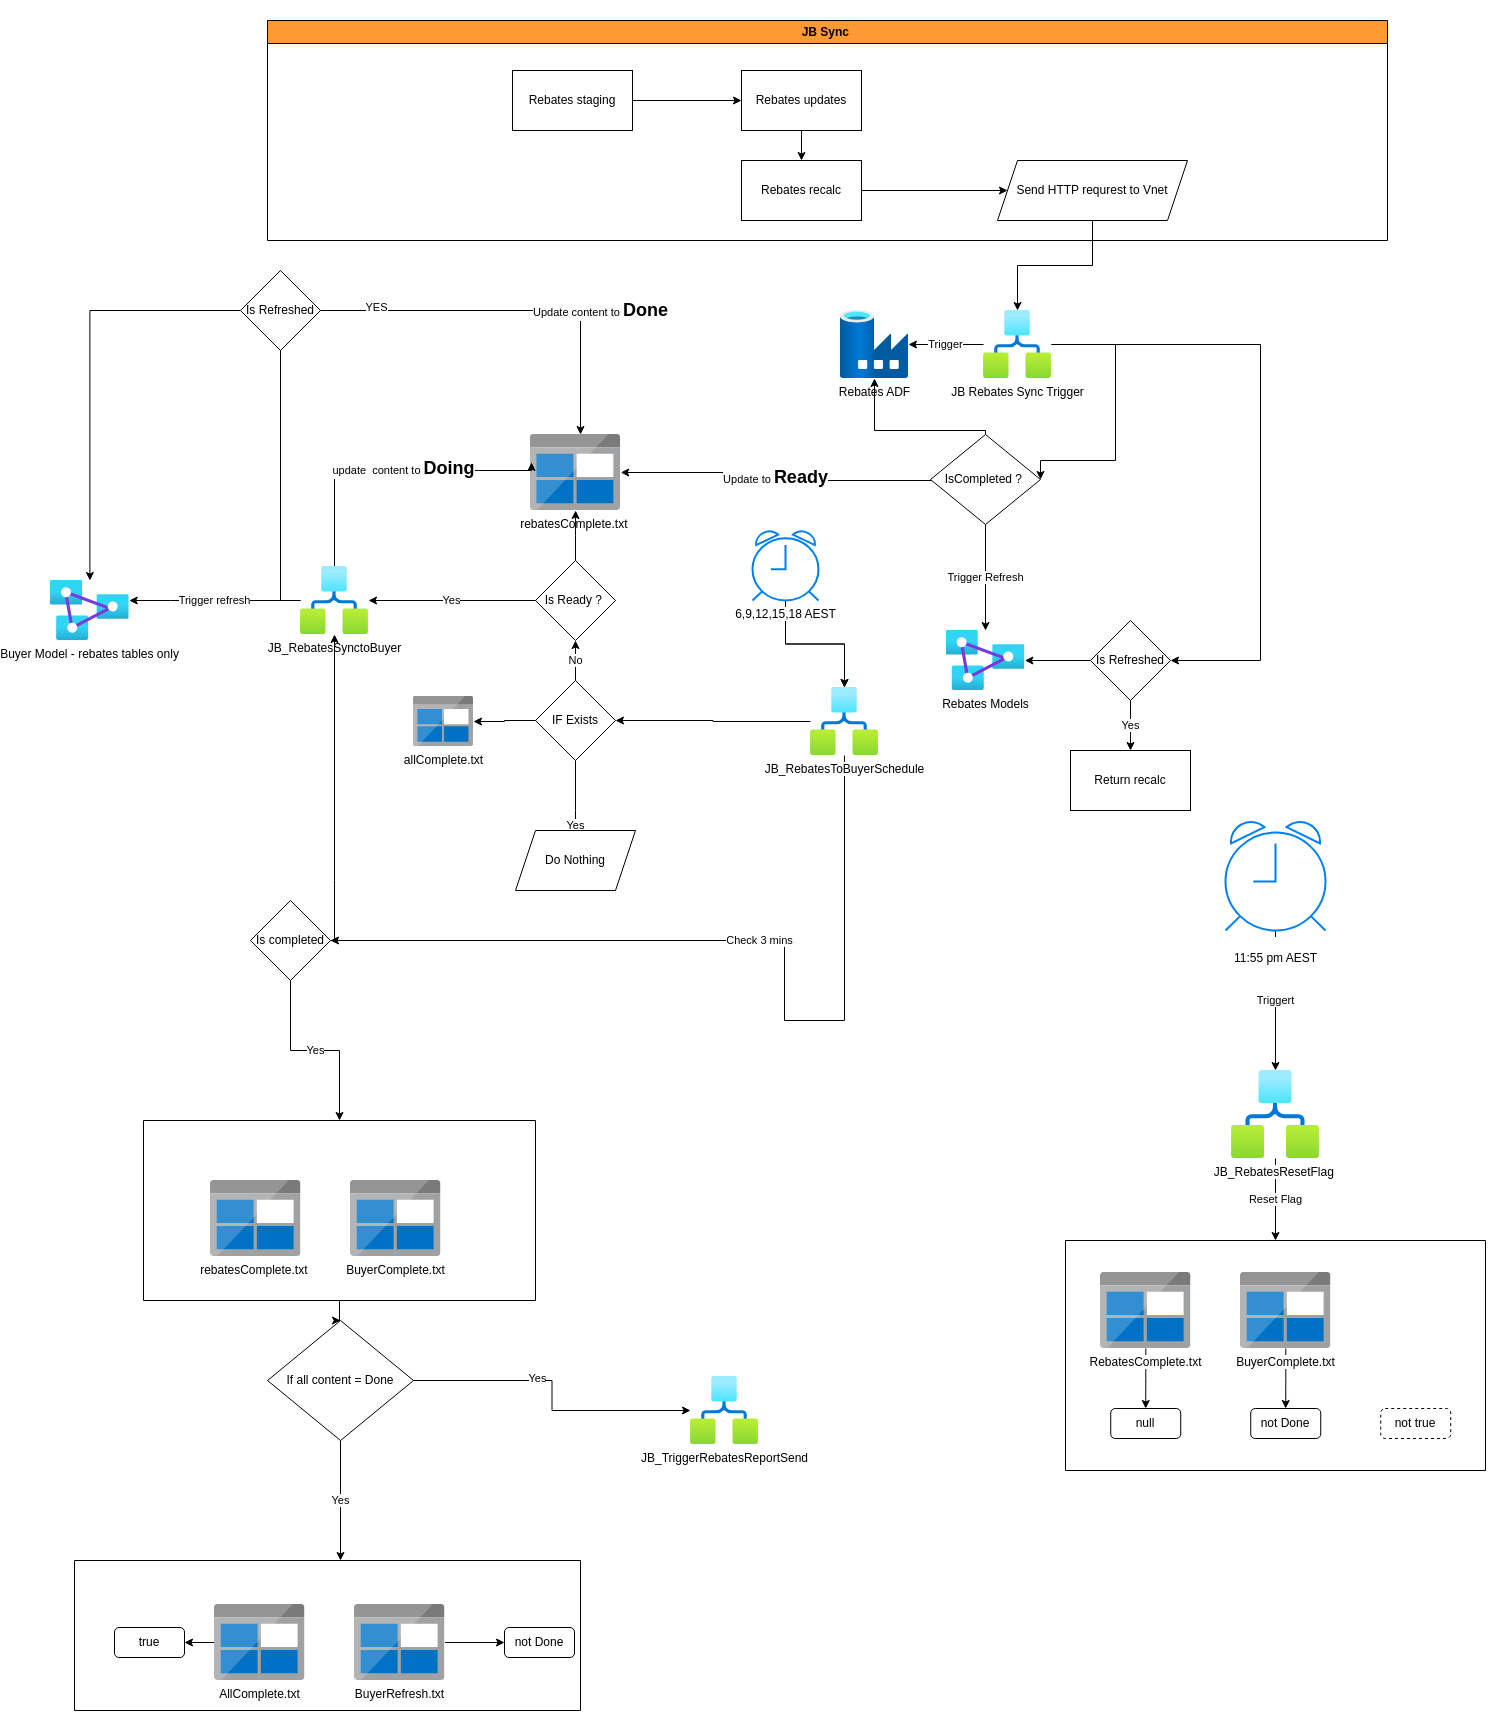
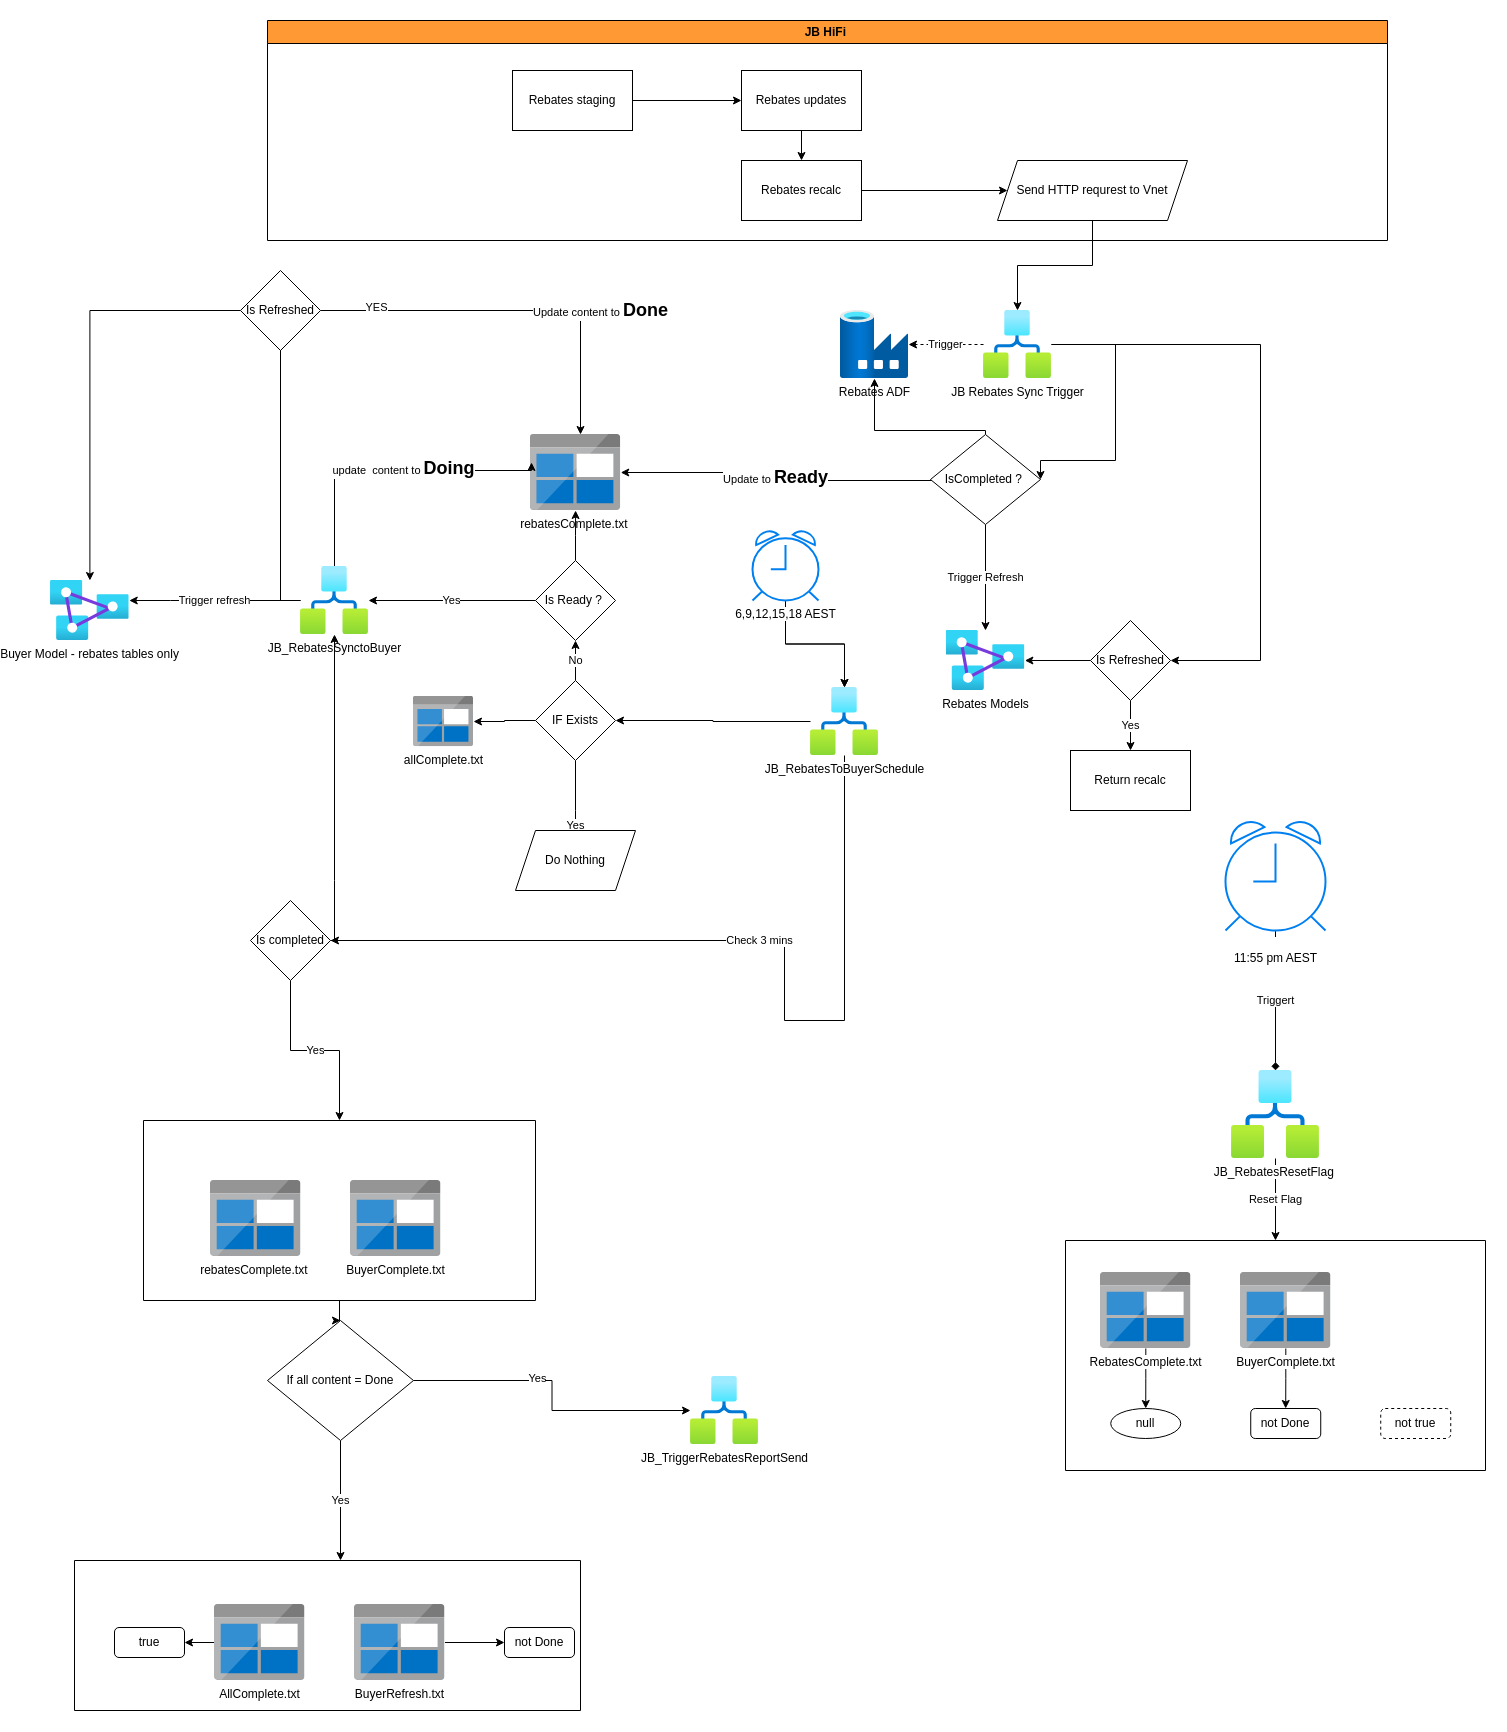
- <mxCell id="70" value="JB Sync&amp;nbsp;" style="swimlane;whiteSpace=wrap;html=1;fillColor=#FF9933;" vertex="1" parent="1"><mxGeometry x="237" y="20" width="1120" height="220" as="geometry" /></mxCell>
+ <mxCell id="70" value="JB HiFi&amp;nbsp;" style="swimlane;whiteSpace=wrap;html=1;fillColor=#FF9933;" vertex="1" parent="1"><mxGeometry x="237" y="20" width="1120" height="220" as="geometry" /></mxCell>
- <mxCell id="3" value="Trigger" style="edgeStyle=orthogonalEdgeStyle;rounded=0;orthogonalLoop=1;jettySize=auto;html=1;" edge="1" parent="1" source="6" target="7"><mxGeometry relative="1" as="geometry" /></mxCell>
+ <mxCell id="3" value="Trigger" style="edgeStyle=orthogonalEdgeStyle;rounded=0;orthogonalLoop=1;jettySize=auto;html=1;dashed=1;" edge="1" parent="1" source="6" target="7"><mxGeometry relative="1" as="geometry" /></mxCell>
- <mxCell id="68" value="Triggert" style="edgeStyle=orthogonalEdgeStyle;rounded=0;orthogonalLoop=1;jettySize=auto;html=1;" edge="1" parent="1" source="69" target="59"><mxGeometry relative="1" as="geometry" /></mxCell>
+ <mxCell id="68" value="Triggert" style="edgeStyle=orthogonalEdgeStyle;rounded=0;orthogonalLoop=1;jettySize=auto;html=1;endArrow=diamond;" edge="1" parent="1" source="69" target="59"><mxGeometry relative="1" as="geometry" /></mxCell>
- <mxCell id="65" value="null" style="rounded=1;whiteSpace=wrap;html=1;" vertex="1" parent="60"><mxGeometry x="45.24" y="168" width="70" height="30" as="geometry" /></mxCell>
+ <mxCell id="65" value="null" style="ellipse;whiteSpace=wrap;html=1;" vertex="1" parent="60"><mxGeometry x="45.24" y="168" width="70" height="30" as="geometry" /></mxCell>
